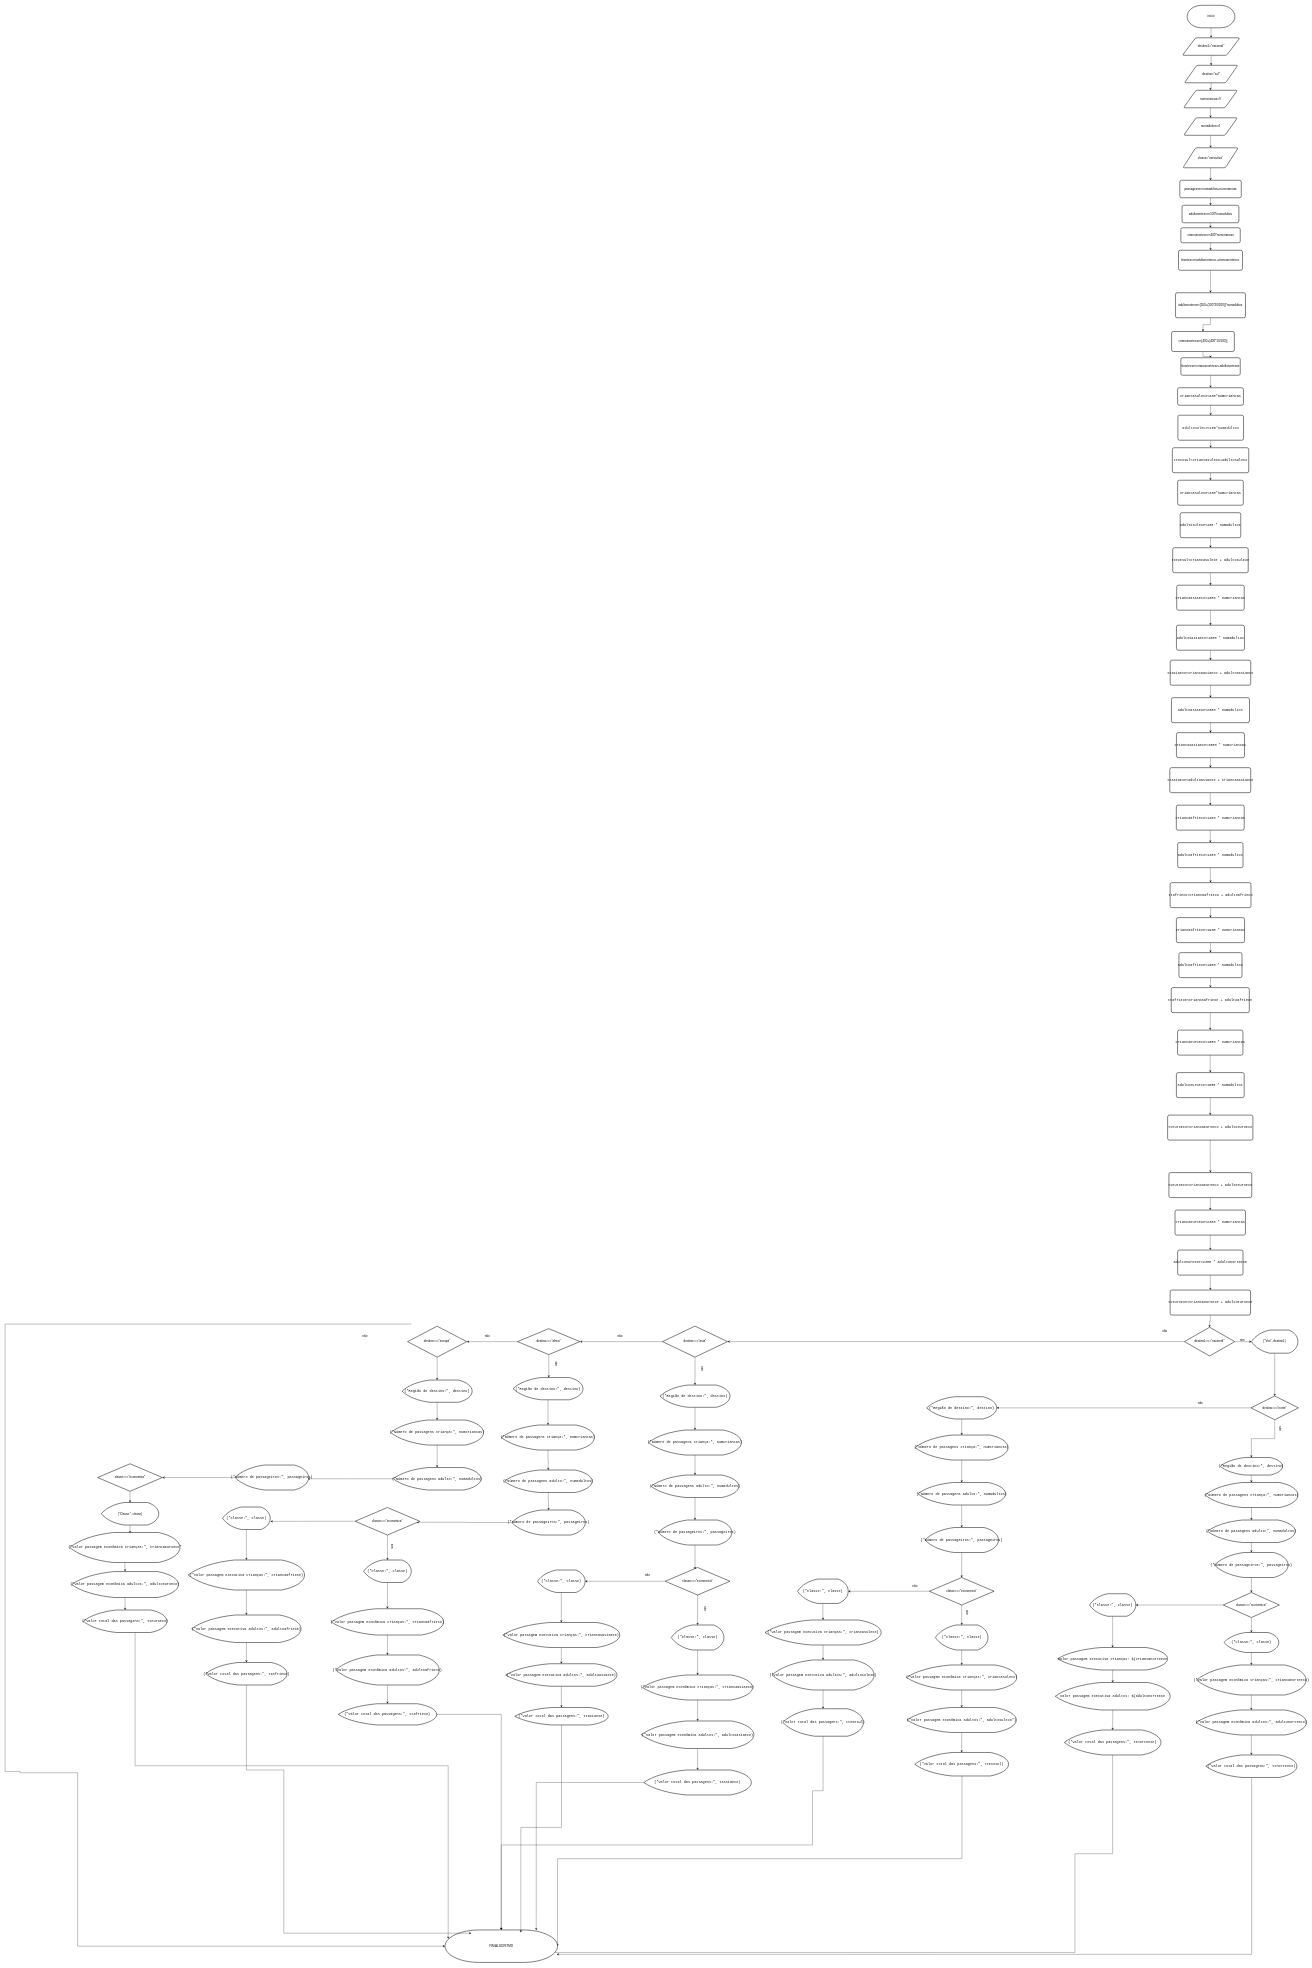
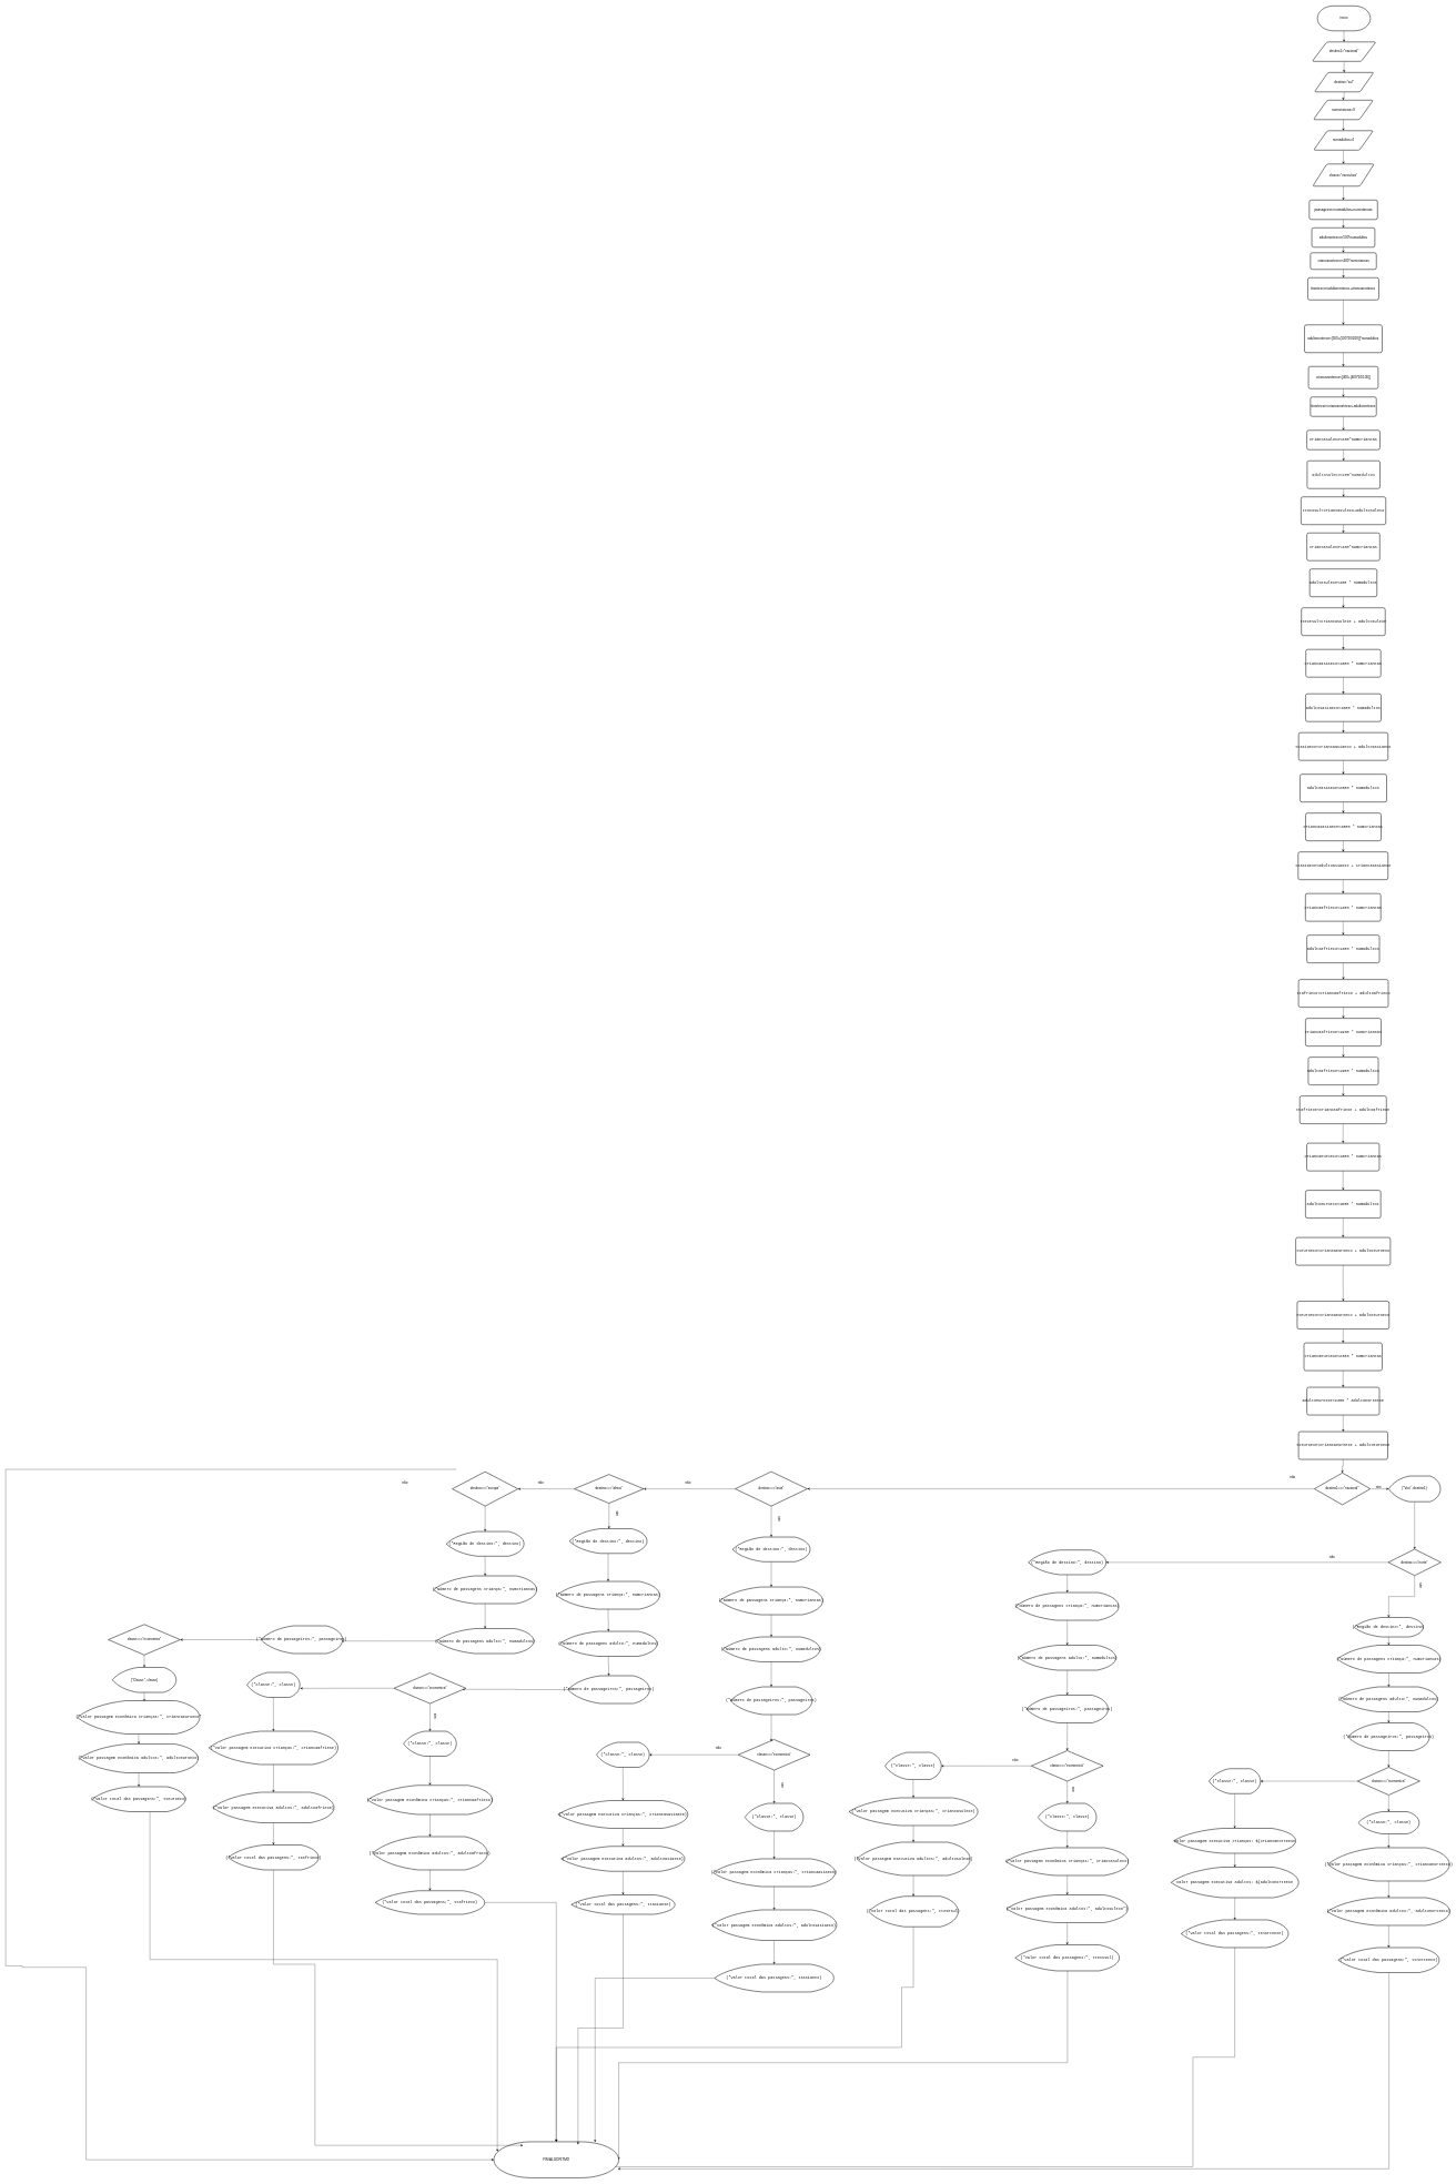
- <mxCell id="35" value="criancanorteexe&amp;lt;[400+(400*10/100)]" style="rounded=1;whiteSpace=wrap;html=1;absoluteArcSize=1;arcSize=14;strokeWidth=2;" parent="1" vertex="1"><mxGeometry x="4686.73" y="1325" width="251.16" height="80" as="geometry" /></mxCell>
+ <mxCell id="35" value="criancanorteexe&amp;lt;[400+(400*10/100)]" style="rounded=1;whiteSpace=wrap;html=1;absoluteArcSize=1;arcSize=14;strokeWidth=2;" parent="1" vertex="1"><mxGeometry x="4716.73" y="1320" width="251.16" height="80" as="geometry" /></mxCell>
